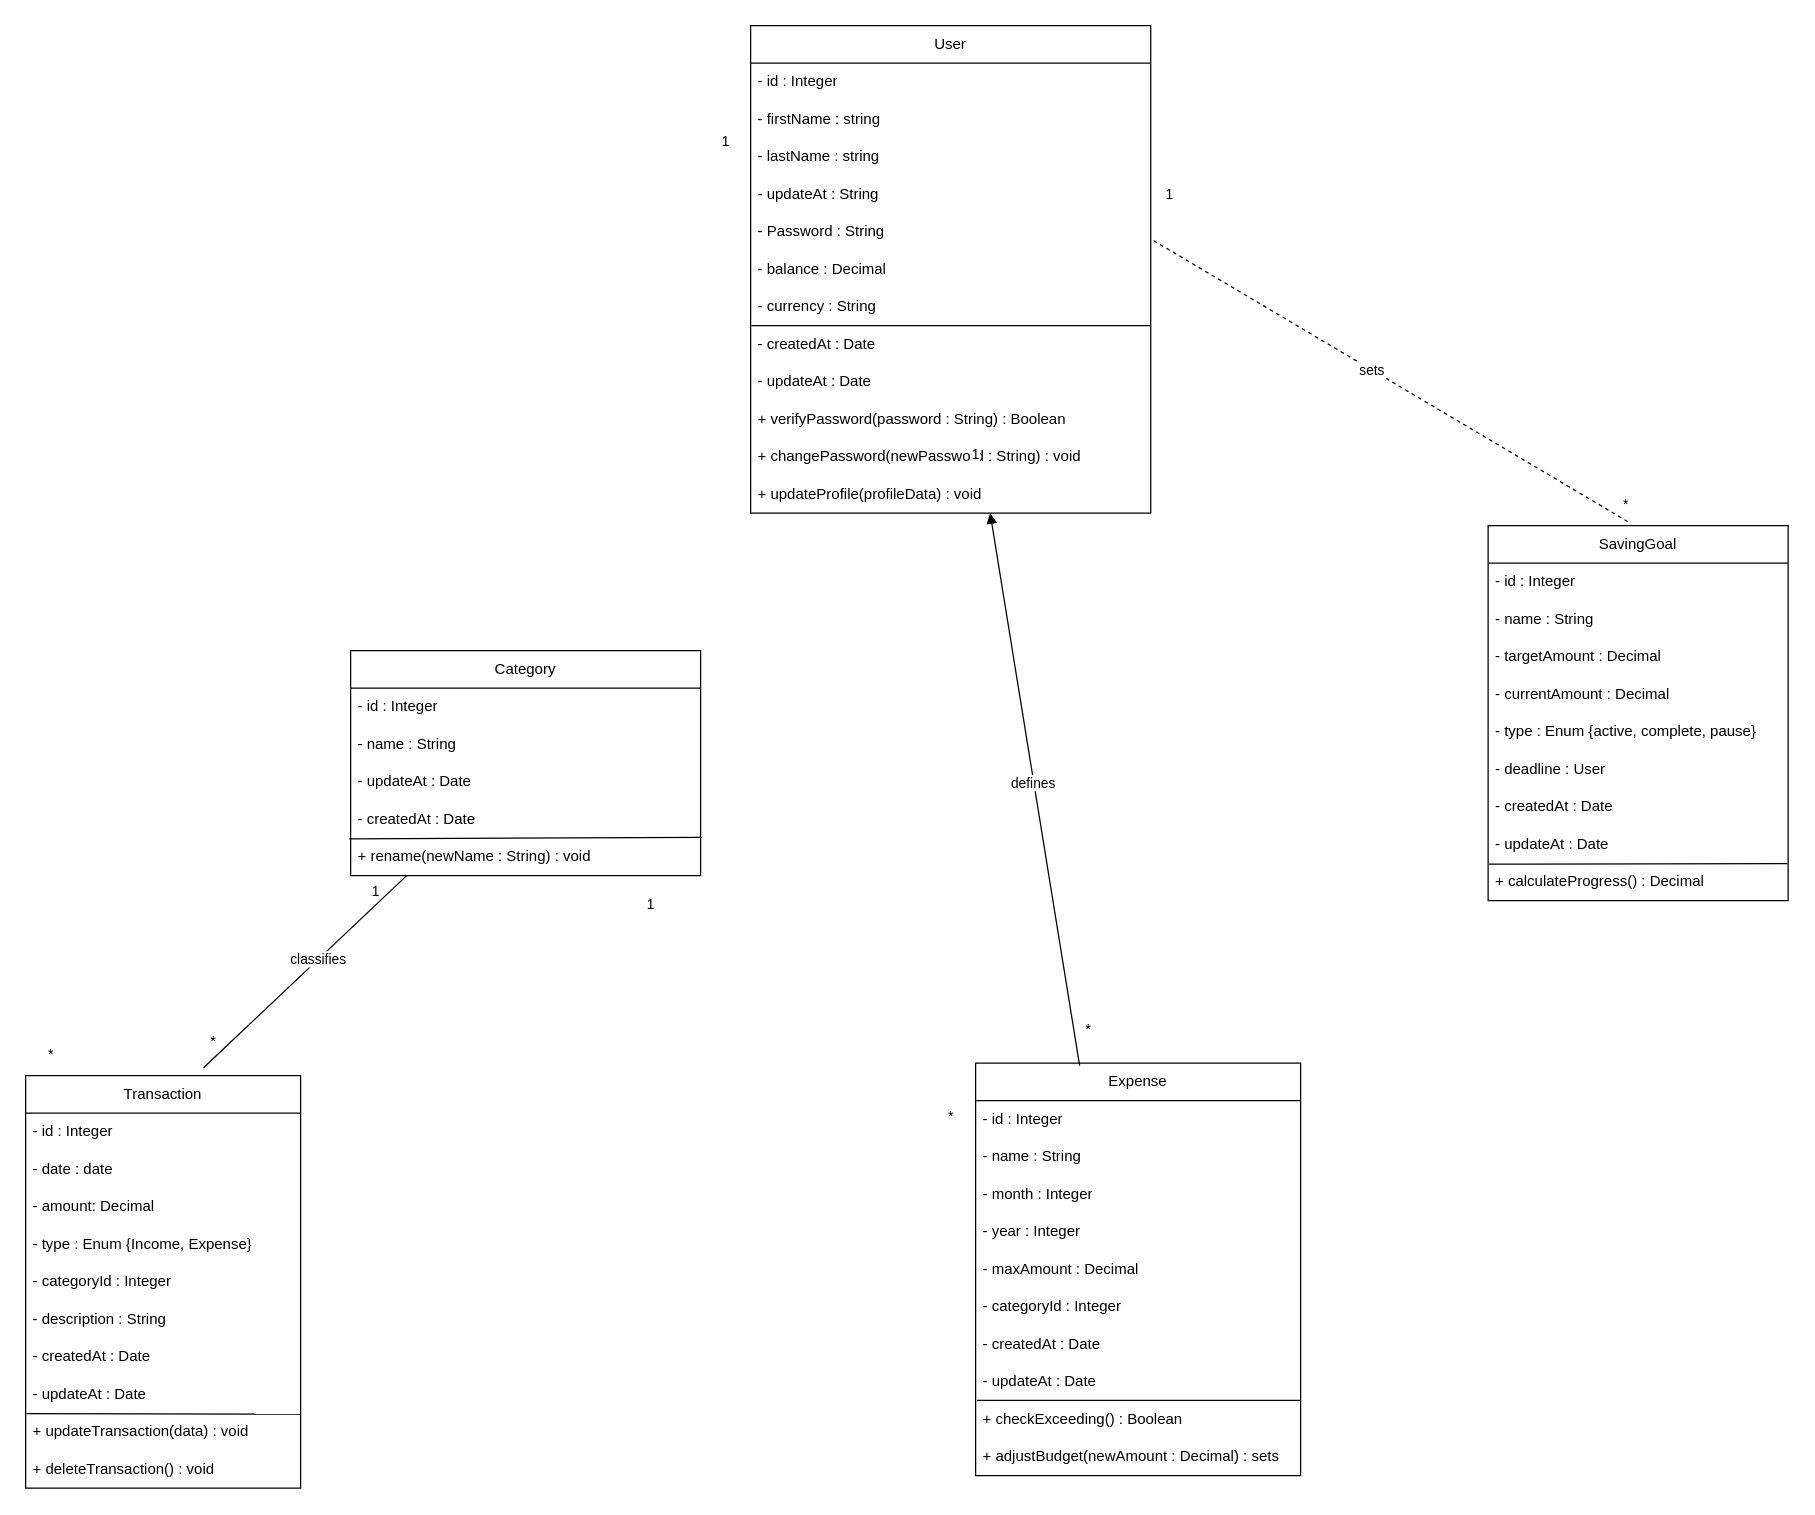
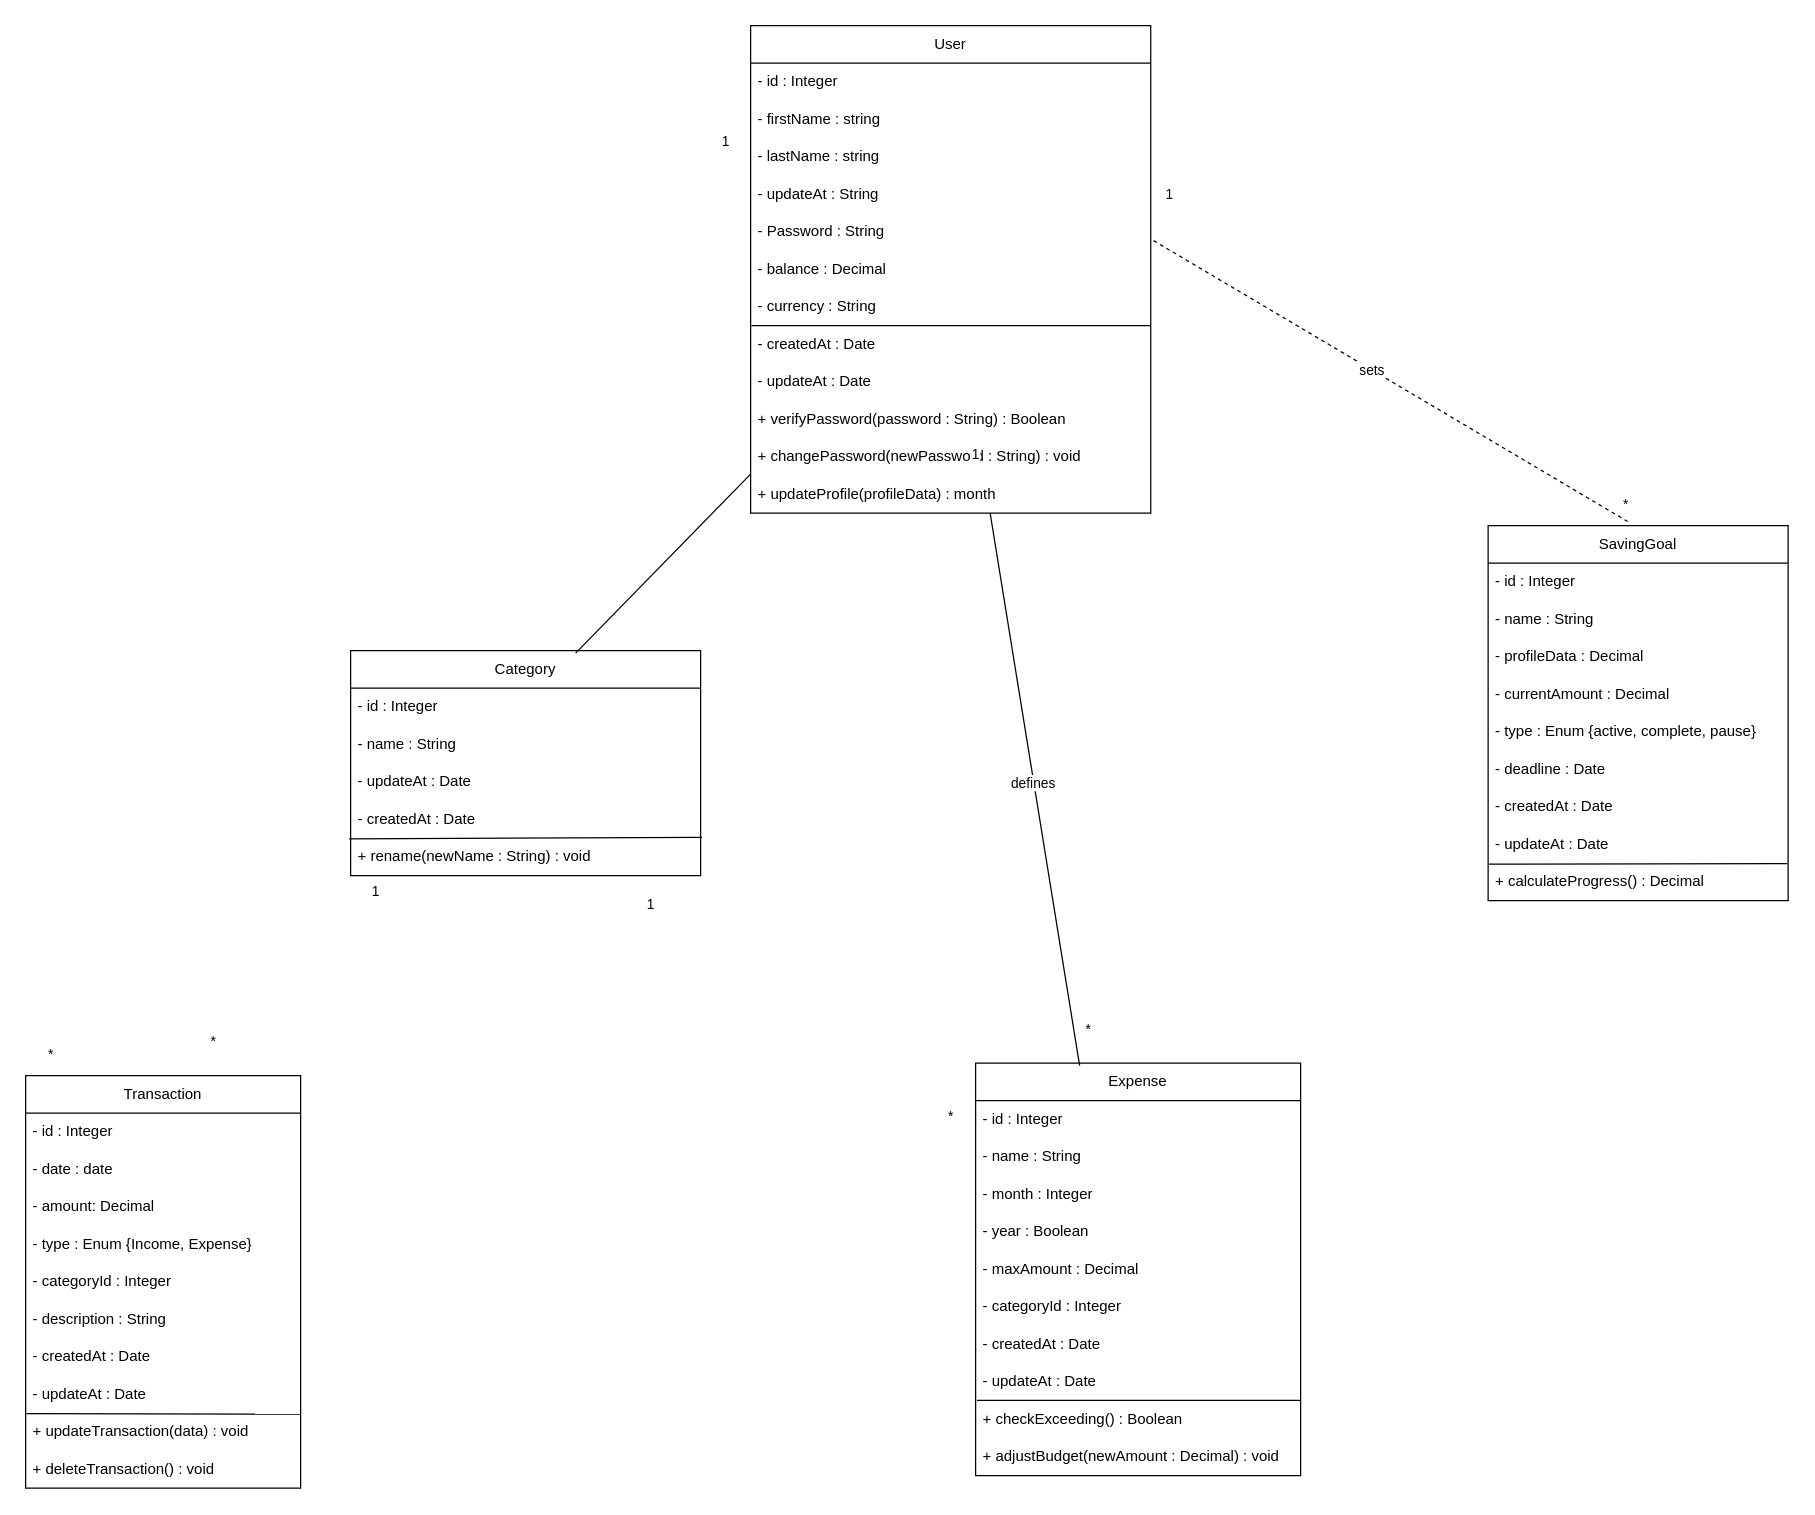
- <mxCell id="15" value="+ updateProfile(profileData) : void" style="text;strokeColor=none;fillColor=none;align=left;verticalAlign=middle;spacingLeft=4;spacingRight=4;overflow=hidden;points=[[0,0.5],[1,0.5]];portConstraint=eastwest;rotatable=0;whiteSpace=wrap;html=1;" parent="2" vertex="1"><mxGeometry y="360" width="320.09" height="30" as="geometry" /></mxCell>
+ <mxCell id="15" value="+ updateProfile(profileData) : month" style="text;strokeColor=none;fillColor=none;align=left;verticalAlign=middle;spacingLeft=4;spacingRight=4;overflow=hidden;points=[[0,0.5],[1,0.5]];portConstraint=eastwest;rotatable=0;whiteSpace=wrap;html=1;" parent="2" vertex="1"><mxGeometry y="360" width="320.09" height="30" as="geometry" /></mxCell>
- <mxCell id="61" value="" style="endArrow=block;html=1;exitX=0.32;exitY=0.006;exitDx=0;exitDy=0;exitPerimeter=0;" parent="1" source="35" target="2" edge="1"><mxGeometry width="50" height="50" relative="1" as="geometry"><mxPoint x="384.91" y="590" as="sourcePoint" /><mxPoint x="434.91" y="540" as="targetPoint" /></mxGeometry></mxCell>
+ <mxCell id="61" value="" style="endArrow=none;html=1;exitX=0.32;exitY=0.006;exitDx=0;exitDy=0;exitPerimeter=0;" parent="1" source="35" target="2" edge="1"><mxGeometry width="50" height="50" relative="1" as="geometry"><mxPoint x="384.91" y="590" as="sourcePoint" /><mxPoint x="434.91" y="540" as="targetPoint" /></mxGeometry></mxCell>
+ <mxCell id="58" value="" style="endArrow=none;html=1;exitX=0.643;exitY=0.011;exitDx=0;exitDy=0;exitPerimeter=0;" parent="1" source="16" target="2" edge="1"><mxGeometry width="50" height="50" relative="1" as="geometry"><mxPoint x="314.91" y="460" as="sourcePoint" /><mxPoint x="364.91" y="410" as="targetPoint" /></mxGeometry></mxCell>
- <mxCell id="50" value="- targetAmount : Decimal" style="text;strokeColor=none;fillColor=none;align=left;verticalAlign=middle;spacingLeft=4;spacingRight=4;overflow=hidden;points=[[0,0.5],[1,0.5]];portConstraint=eastwest;rotatable=0;whiteSpace=wrap;html=1;" parent="47" vertex="1"><mxGeometry y="90" width="240" height="30" as="geometry" /></mxCell>
+ <mxCell id="50" value="- profileData : Decimal" style="text;strokeColor=none;fillColor=none;align=left;verticalAlign=middle;spacingLeft=4;spacingRight=4;overflow=hidden;points=[[0,0.5],[1,0.5]];portConstraint=eastwest;rotatable=0;whiteSpace=wrap;html=1;" parent="47" vertex="1"><mxGeometry y="90" width="240" height="30" as="geometry" /></mxCell>
- <mxCell id="53" value="- deadline : User" style="text;strokeColor=none;fillColor=none;align=left;verticalAlign=middle;spacingLeft=4;spacingRight=4;overflow=hidden;points=[[0,0.5],[1,0.5]];portConstraint=eastwest;rotatable=0;whiteSpace=wrap;html=1;" parent="47" vertex="1"><mxGeometry y="180" width="240" height="30" as="geometry" /></mxCell>
+ <mxCell id="53" value="- deadline : Date" style="text;strokeColor=none;fillColor=none;align=left;verticalAlign=middle;spacingLeft=4;spacingRight=4;overflow=hidden;points=[[0,0.5],[1,0.5]];portConstraint=eastwest;rotatable=0;whiteSpace=wrap;html=1;" parent="47" vertex="1"><mxGeometry y="180" width="240" height="30" as="geometry" /></mxCell>
- <mxCell id="59" value="" style="endArrow=none;html=1;exitX=0.647;exitY=-0.019;exitDx=0;exitDy=0;exitPerimeter=0;" parent="1" source="23" target="16" edge="1"><mxGeometry width="50" height="50" relative="1" as="geometry"><mxPoint x="219.91" y="650" as="sourcePoint" /><mxPoint x="269.91" y="600" as="targetPoint" /></mxGeometry></mxCell>
- <mxCell id="60" value="classifies" style="edgeLabel;html=1;align=center;verticalAlign=middle;resizable=0;points=[];fontFamily=Helvetica;fontSize=11;fontColor=default;labelBackgroundColor=default;" parent="59" vertex="1" connectable="0"><mxGeometry x="0.125" y="1" relative="1" as="geometry"><mxPoint as="offset" /></mxGeometry></mxCell>
- <mxCell id="39" value="- year : Integer" style="text;strokeColor=none;fillColor=none;align=left;verticalAlign=middle;spacingLeft=4;spacingRight=4;overflow=hidden;points=[[0,0.5],[1,0.5]];portConstraint=eastwest;rotatable=0;whiteSpace=wrap;html=1;" parent="35" vertex="1"><mxGeometry y="120" width="260" height="30" as="geometry" /></mxCell>
+ <mxCell id="39" value="- year : Boolean" style="text;strokeColor=none;fillColor=none;align=left;verticalAlign=middle;spacingLeft=4;spacingRight=4;overflow=hidden;points=[[0,0.5],[1,0.5]];portConstraint=eastwest;rotatable=0;whiteSpace=wrap;html=1;" parent="35" vertex="1"><mxGeometry y="120" width="260" height="30" as="geometry" /></mxCell>
- <mxCell id="45" value="+ adjustBudget(newAmount : Decimal) : sets" style="text;strokeColor=none;fillColor=none;align=left;verticalAlign=middle;spacingLeft=4;spacingRight=4;overflow=hidden;points=[[0,0.5],[1,0.5]];portConstraint=eastwest;rotatable=0;whiteSpace=wrap;html=1;" parent="35" vertex="1"><mxGeometry y="300" width="260" height="30" as="geometry" /></mxCell>
+ <mxCell id="45" value="+ adjustBudget(newAmount : Decimal) : void" style="text;strokeColor=none;fillColor=none;align=left;verticalAlign=middle;spacingLeft=4;spacingRight=4;overflow=hidden;points=[[0,0.5],[1,0.5]];portConstraint=eastwest;rotatable=0;whiteSpace=wrap;html=1;" parent="35" vertex="1"><mxGeometry y="300" width="260" height="30" as="geometry" /></mxCell>
